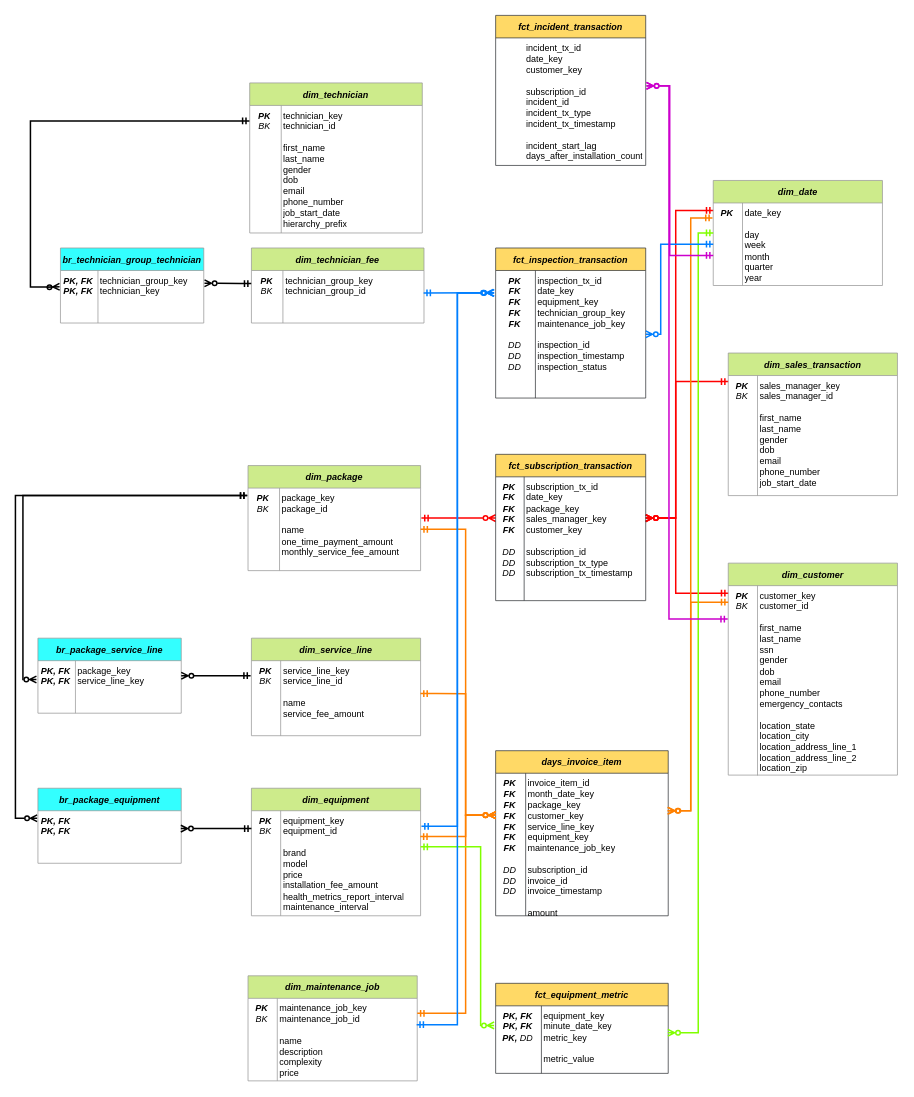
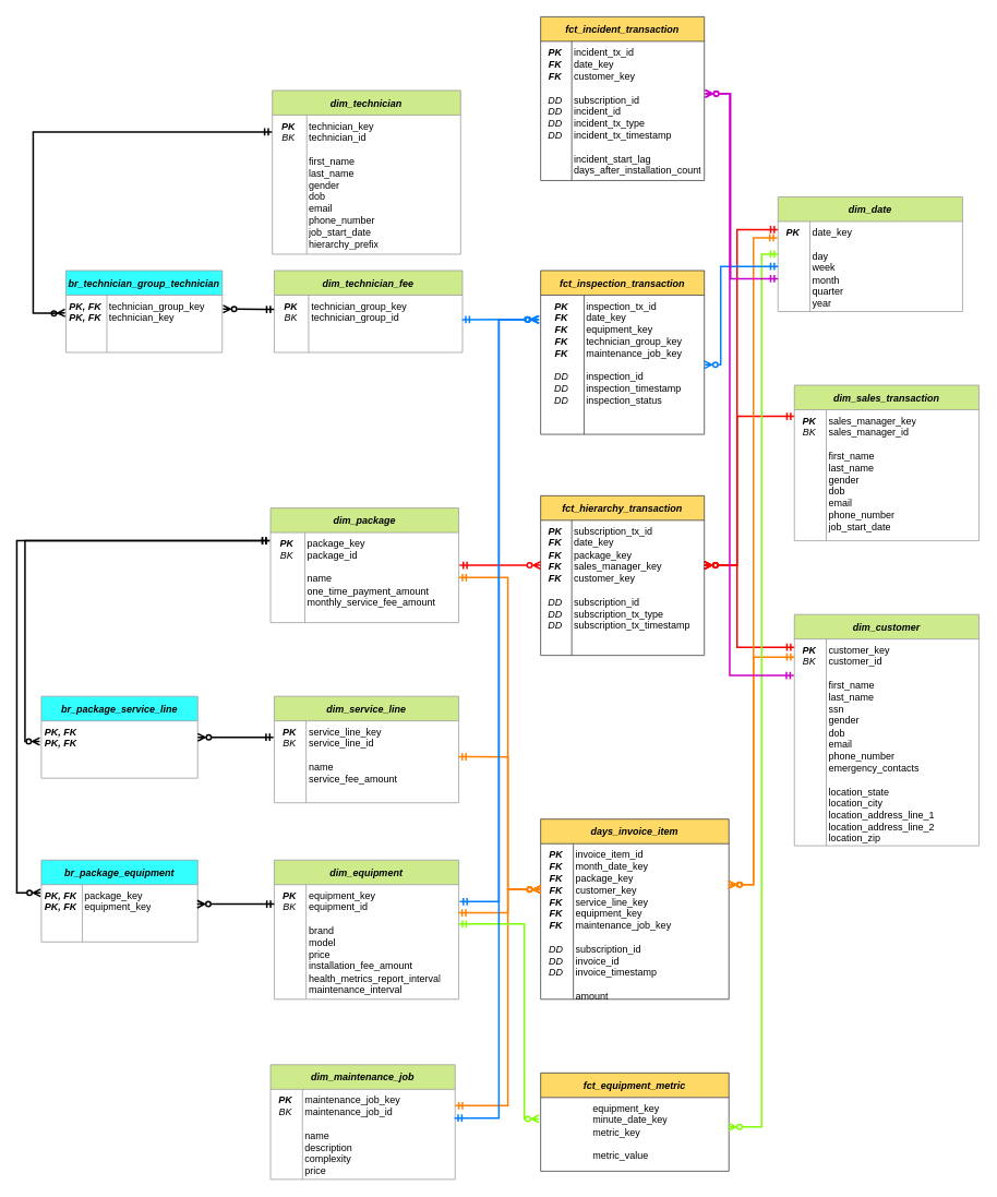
+ <mxCell id="91" value="&lt;i&gt;&lt;div style=&quot;font-weight: bold&quot;&gt;PK&lt;br&gt;FK&lt;/div&gt;&lt;div style=&quot;font-weight: bold&quot;&gt;FK&lt;/div&gt;&lt;div style=&quot;font-weight: bold&quot;&gt;&lt;br&gt;&lt;/div&gt;&lt;div&gt;DD&lt;/div&gt;&lt;div&gt;DD&lt;/div&gt;&lt;div&gt;DD&lt;/div&gt;&lt;div&gt;DD&lt;/div&gt;&lt;/i&gt;" style="shape=partialRectangle;html=1;whiteSpace=wrap;connectable=0;overflow=hidden;fillColor=none;top=0;left=0;bottom=0;right=0;pointerEvents=1;verticalAlign=top;align=center;spacingRight=2;" vertex="1" parent="90"><mxGeometry width="38" height="170" as="geometry"><mxRectangle width="38" height="170" as="alternateBounds" /></mxGeometry></mxCell>
- <mxCell id="12" value="fct_subscription_transaction" style="shape=table;startSize=30;container=1;collapsible=0;childLayout=tableLayout;fillColor=#FFD966;strokeColor=#36393d;rounded=0;sketch=0;shadow=0;fontStyle=3" parent="1" vertex="1"><mxGeometry x="660" y="605" width="200" height="195" as="geometry" /></mxCell>
+ <mxCell id="12" value="fct_hierarchy_transaction" style="shape=table;startSize=30;container=1;collapsible=0;childLayout=tableLayout;fillColor=#FFD966;strokeColor=#36393d;rounded=0;sketch=0;shadow=0;fontStyle=3" parent="1" vertex="1"><mxGeometry x="660" y="605" width="200" height="195" as="geometry" /></mxCell>
- <mxCell id="19" value="package_key&lt;br&gt;service_line_key" style="shape=partialRectangle;connectable=0;overflow=hidden;fillColor=none;top=0;left=0;bottom=0;right=0;pointerEvents=1;align=left;verticalAlign=top;horizontal=1;labelBorderColor=none;html=1;spacingLeft=1;fontFamily=Helvetica;" vertex="1" parent="17"><mxGeometry x="50" width="141" height="70" as="geometry"><mxRectangle width="141" height="70" as="alternateBounds" /></mxGeometry></mxCell>
+ <mxCell id="23" value="package_key&lt;br&gt;equipment_key" style="shape=partialRectangle;connectable=0;overflow=hidden;fillColor=none;top=0;left=0;bottom=0;right=0;pointerEvents=1;align=left;verticalAlign=top;horizontal=1;labelBorderColor=none;html=1;spacingLeft=1;fontFamily=Helvetica;" vertex="1" parent="21"><mxGeometry x="50" width="141" height="70" as="geometry"><mxRectangle width="141" height="70" as="alternateBounds" /></mxGeometry></mxCell>
- <mxCell id="63" value="&lt;i&gt;&lt;div style=&quot;font-weight: bold&quot;&gt;PK, FK&lt;br&gt;PK, FK&lt;/div&gt;&lt;div&gt;&lt;b&gt;PK, &lt;/b&gt;DD&lt;/div&gt;&lt;/i&gt;" style="shape=partialRectangle;html=1;whiteSpace=wrap;connectable=0;overflow=hidden;fillColor=none;top=0;left=0;bottom=0;right=0;pointerEvents=1;verticalAlign=top;align=center;spacingRight=2;" vertex="1" parent="62"><mxGeometry width="61" height="90" as="geometry"><mxRectangle width="61" height="90" as="alternateBounds" /></mxGeometry></mxCell>
